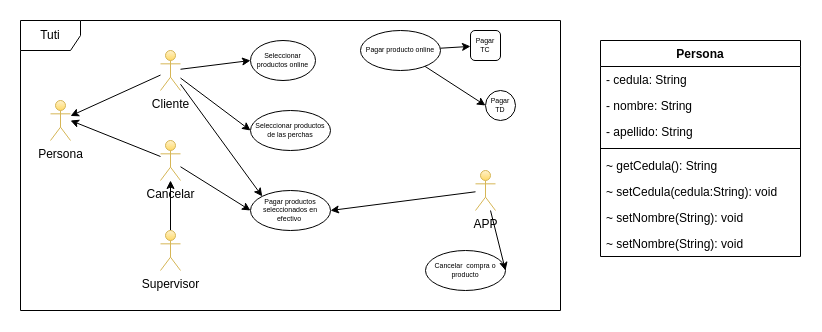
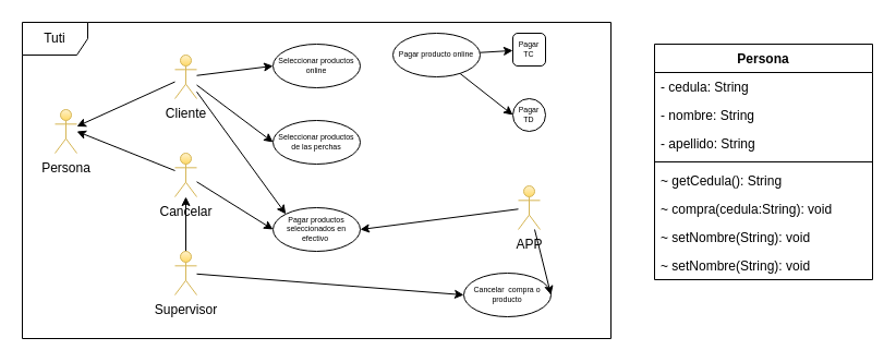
- <mxCell id="15" value="Seleccionar productos online" style="ellipse;whiteSpace=wrap;html=1;fontSize=7;" parent="1" vertex="1"><mxGeometry x="250" y="40" width="65" height="40" as="geometry" /></mxCell>
+ <mxCell id="15" value="Seleccionar productos online" style="ellipse;whiteSpace=wrap;html=1;fontSize=7;" parent="1" vertex="1"><mxGeometry x="250" y="40" width="80" height="40" as="geometry" /></mxCell>
- <mxCell id="23" value="Pagar TD" style="ellipse;whiteSpace=wrap;html=1;fontSize=7;" parent="1" vertex="1"><mxGeometry x="485" y="90" width="30" height="30" as="geometry" /></mxCell>
+ <mxCell id="23" value="Pagar TD" style="ellipse;whiteSpace=wrap;html=1;fontSize=7;" parent="1" vertex="1"><mxGeometry x="470" y="90" width="30" height="30" as="geometry" /></mxCell>
- <mxCell id="33" value="~ setCedula(cedula:String): void" style="text;strokeColor=none;fillColor=none;align=left;verticalAlign=top;spacingLeft=4;spacingRight=4;overflow=hidden;rotatable=0;points=[[0,0.5],[1,0.5]];portConstraint=eastwest;" parent="27" vertex="1"><mxGeometry y="138" width="200" height="26" as="geometry" /></mxCell>
+ <mxCell id="33" value="~ compra(cedula:String): void" style="text;strokeColor=none;fillColor=none;align=left;verticalAlign=top;spacingLeft=4;spacingRight=4;overflow=hidden;rotatable=0;points=[[0,0.5],[1,0.5]];portConstraint=eastwest;" parent="27" vertex="1"><mxGeometry y="138" width="200" height="26" as="geometry" /></mxCell>
+ <mxCell id="13" style="edgeStyle=none;html=1;entryX=0;entryY=0.5;entryDx=0;entryDy=0;fontSize=7;" parent="1" source="14" target="18" edge="1"><mxGeometry relative="1" as="geometry" /></mxCell>
